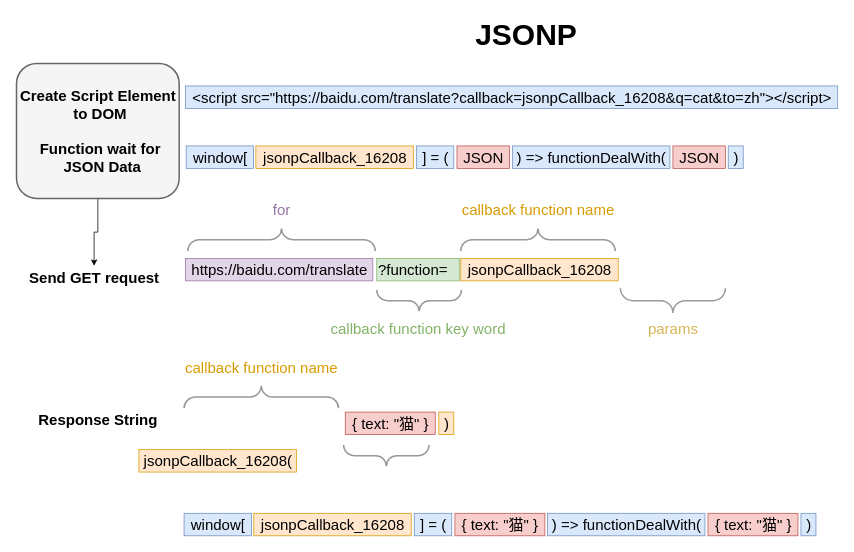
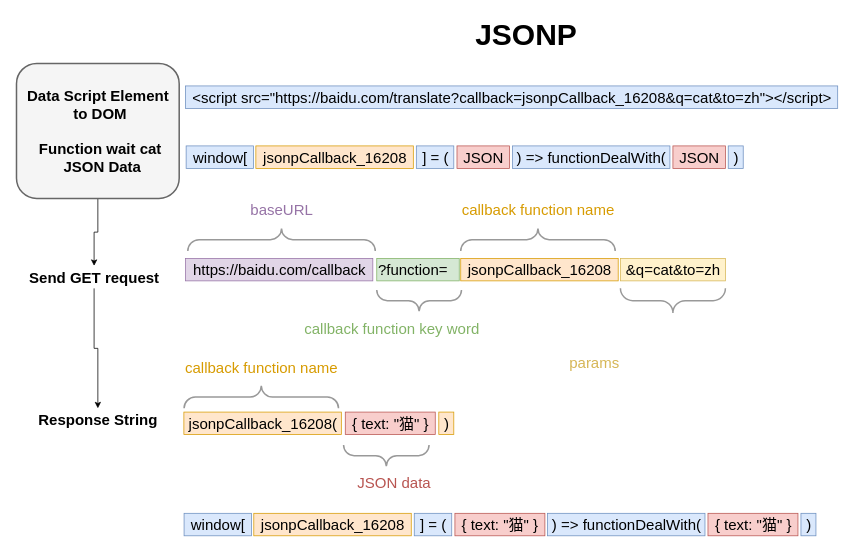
- <mxCell id="26" value="Create Script Element&lt;br&gt;&amp;nbsp;to DOM" style="text;html=1;align=center;verticalAlign=middle;resizable=0;points=[];autosize=1;strokeColor=none;fontSize=20;fontStyle=1;" vertex="1" parent="1"><mxGeometry x="20" y="114" width="220" height="50" as="geometry" /></mxCell>
+ <mxCell id="26" value="Data Script Element&lt;br&gt;&amp;nbsp;to DOM" style="text;html=1;align=center;verticalAlign=middle;resizable=0;points=[];autosize=1;strokeColor=none;fontSize=20;fontStyle=1;" vertex="1" parent="1"><mxGeometry x="20" y="114" width="220" height="50" as="geometry" /></mxCell>
- <mxCell id="28" value="Function wait for&lt;br&gt;&amp;nbsp;JSON Data" style="text;html=1;align=center;verticalAlign=middle;resizable=0;points=[];autosize=1;strokeColor=none;fontSize=20;fontStyle=1;" vertex="1" parent="1"><mxGeometry x="42.75" y="184" width="180" height="50" as="geometry" /></mxCell>
+ <mxCell id="28" value="Function wait cat&lt;br&gt;&amp;nbsp;JSON Data" style="text;html=1;align=center;verticalAlign=middle;resizable=0;points=[];autosize=1;strokeColor=none;fontSize=20;fontStyle=1;" vertex="1" parent="1"><mxGeometry x="42.75" y="184" width="180" height="50" as="geometry" /></mxCell>
- <mxCell id="9" value="for" style="text;html=1;align=center;verticalAlign=middle;resizable=0;points=[];autosize=1;strokeColor=none;fontSize=20;fontColor=#9673A6;" vertex="1" parent="1"><mxGeometry x="325" y="264" width="100" height="30" as="geometry" /></mxCell>
+ <mxCell id="9" value="baseURL" style="text;html=1;align=center;verticalAlign=middle;resizable=0;points=[];autosize=1;strokeColor=none;fontSize=20;fontColor=#9673A6;" vertex="1" parent="1"><mxGeometry x="325" y="264" width="100" height="30" as="geometry" /></mxCell>
- <mxCell id="4" value="https://baidu.com/translate" style="text;html=1;align=center;verticalAlign=middle;resizable=0;points=[];autosize=1;strokeColor=#9673a6;fontSize=20;fillColor=#e1d5e7;" vertex="1" parent="1"><mxGeometry x="246.75" y="344" width="250" height="30" as="geometry" /></mxCell>
+ <mxCell id="4" value="https://baidu.com/callback" style="text;html=1;align=center;verticalAlign=middle;resizable=0;points=[];autosize=1;strokeColor=#9673a6;fontSize=20;fillColor=#e1d5e7;" vertex="1" parent="1"><mxGeometry x="246.75" y="344" width="250" height="30" as="geometry" /></mxCell>
+ <mxCell id="7" value="&amp;amp;q=cat&amp;amp;to=zh" style="text;html=1;align=center;verticalAlign=middle;resizable=0;points=[];autosize=1;strokeColor=#d6b656;fontSize=20;fillColor=#fff2cc;" vertex="1" parent="1"><mxGeometry x="827" y="344" width="140" height="30" as="geometry" /></mxCell>
- <mxCell id="13" value="callback function key word" style="text;html=1;align=center;verticalAlign=middle;resizable=0;points=[];autosize=1;strokeColor=none;fontSize=20;fontColor=#82B366;" vertex="1" parent="1"><mxGeometry x="432" y="423" width="250" height="30" as="geometry" /></mxCell>
+ <mxCell id="13" value="callback function key word" style="text;html=1;align=center;verticalAlign=middle;resizable=0;points=[];autosize=1;strokeColor=none;fontSize=20;fontColor=#82B366;" vertex="1" parent="1"><mxGeometry x="397" y="423" width="250" height="30" as="geometry" /></mxCell>
- <mxCell id="15" value="params" style="text;html=1;align=center;verticalAlign=middle;resizable=0;points=[];autosize=1;strokeColor=none;fontSize=20;fontColor=#D6B656;" vertex="1" parent="1"><mxGeometry x="857" y="423" width="80" height="30" as="geometry" /></mxCell>
+ <mxCell id="15" value="params" style="text;html=1;align=center;verticalAlign=middle;resizable=0;points=[];autosize=1;strokeColor=none;fontSize=20;fontColor=#D6B656;" vertex="1" parent="1"><mxGeometry x="752" y="468" width="80" height="30" as="geometry" /></mxCell>
+ <mxCell id="16" style="edgeStyle=orthogonalEdgeStyle;rounded=0;orthogonalLoop=1;jettySize=auto;html=1;fontSize=20;fontColor=#B85450;" edge="1" parent="1" source="17" target="18"><mxGeometry relative="1" as="geometry" /></mxCell>
- <mxCell id="19" value="jsonpCallback_16208(" style="text;html=1;align=center;verticalAlign=middle;resizable=0;points=[];autosize=1;strokeColor=#d79b00;fontSize=20;fillColor=#ffe6cc;" vertex="1" parent="1"><mxGeometry x="184.75" y="599" width="210" height="30" as="geometry" /></mxCell>
+ <mxCell id="19" value="jsonpCallback_16208(" style="text;html=1;align=center;verticalAlign=middle;resizable=0;points=[];autosize=1;strokeColor=#d79b00;fontSize=20;fillColor=#ffe6cc;" vertex="1" parent="1"><mxGeometry x="244.75" y="549" width="210" height="30" as="geometry" /></mxCell>
+ <mxCell id="25" value="JSON data" style="text;html=1;align=center;verticalAlign=middle;resizable=0;points=[];autosize=1;strokeColor=none;fontSize=20;fontColor=#B85450;" vertex="1" parent="1"><mxGeometry x="470" y="628" width="110" height="30" as="geometry" /></mxCell>
